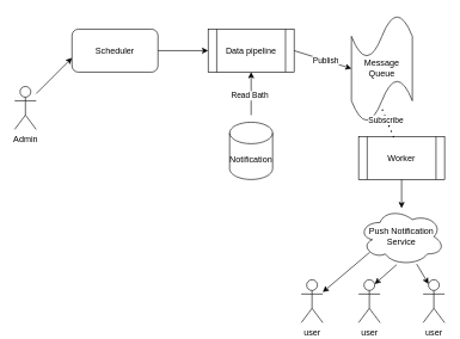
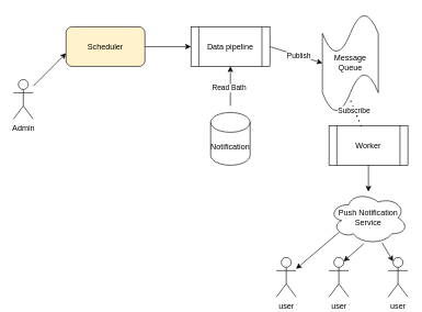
- <mxCell id="6" value="Scheduler" style="rounded=1;whiteSpace=wrap;html=1;" vertex="1" parent="1"><mxGeometry x="100" y="40" width="120" height="60" as="geometry" /></mxCell>
+ <mxCell id="6" value="Scheduler" style="rounded=1;whiteSpace=wrap;html=1;fillColor=#fff2cc;" vertex="1" parent="1"><mxGeometry x="100" y="40" width="120" height="60" as="geometry" /></mxCell>
